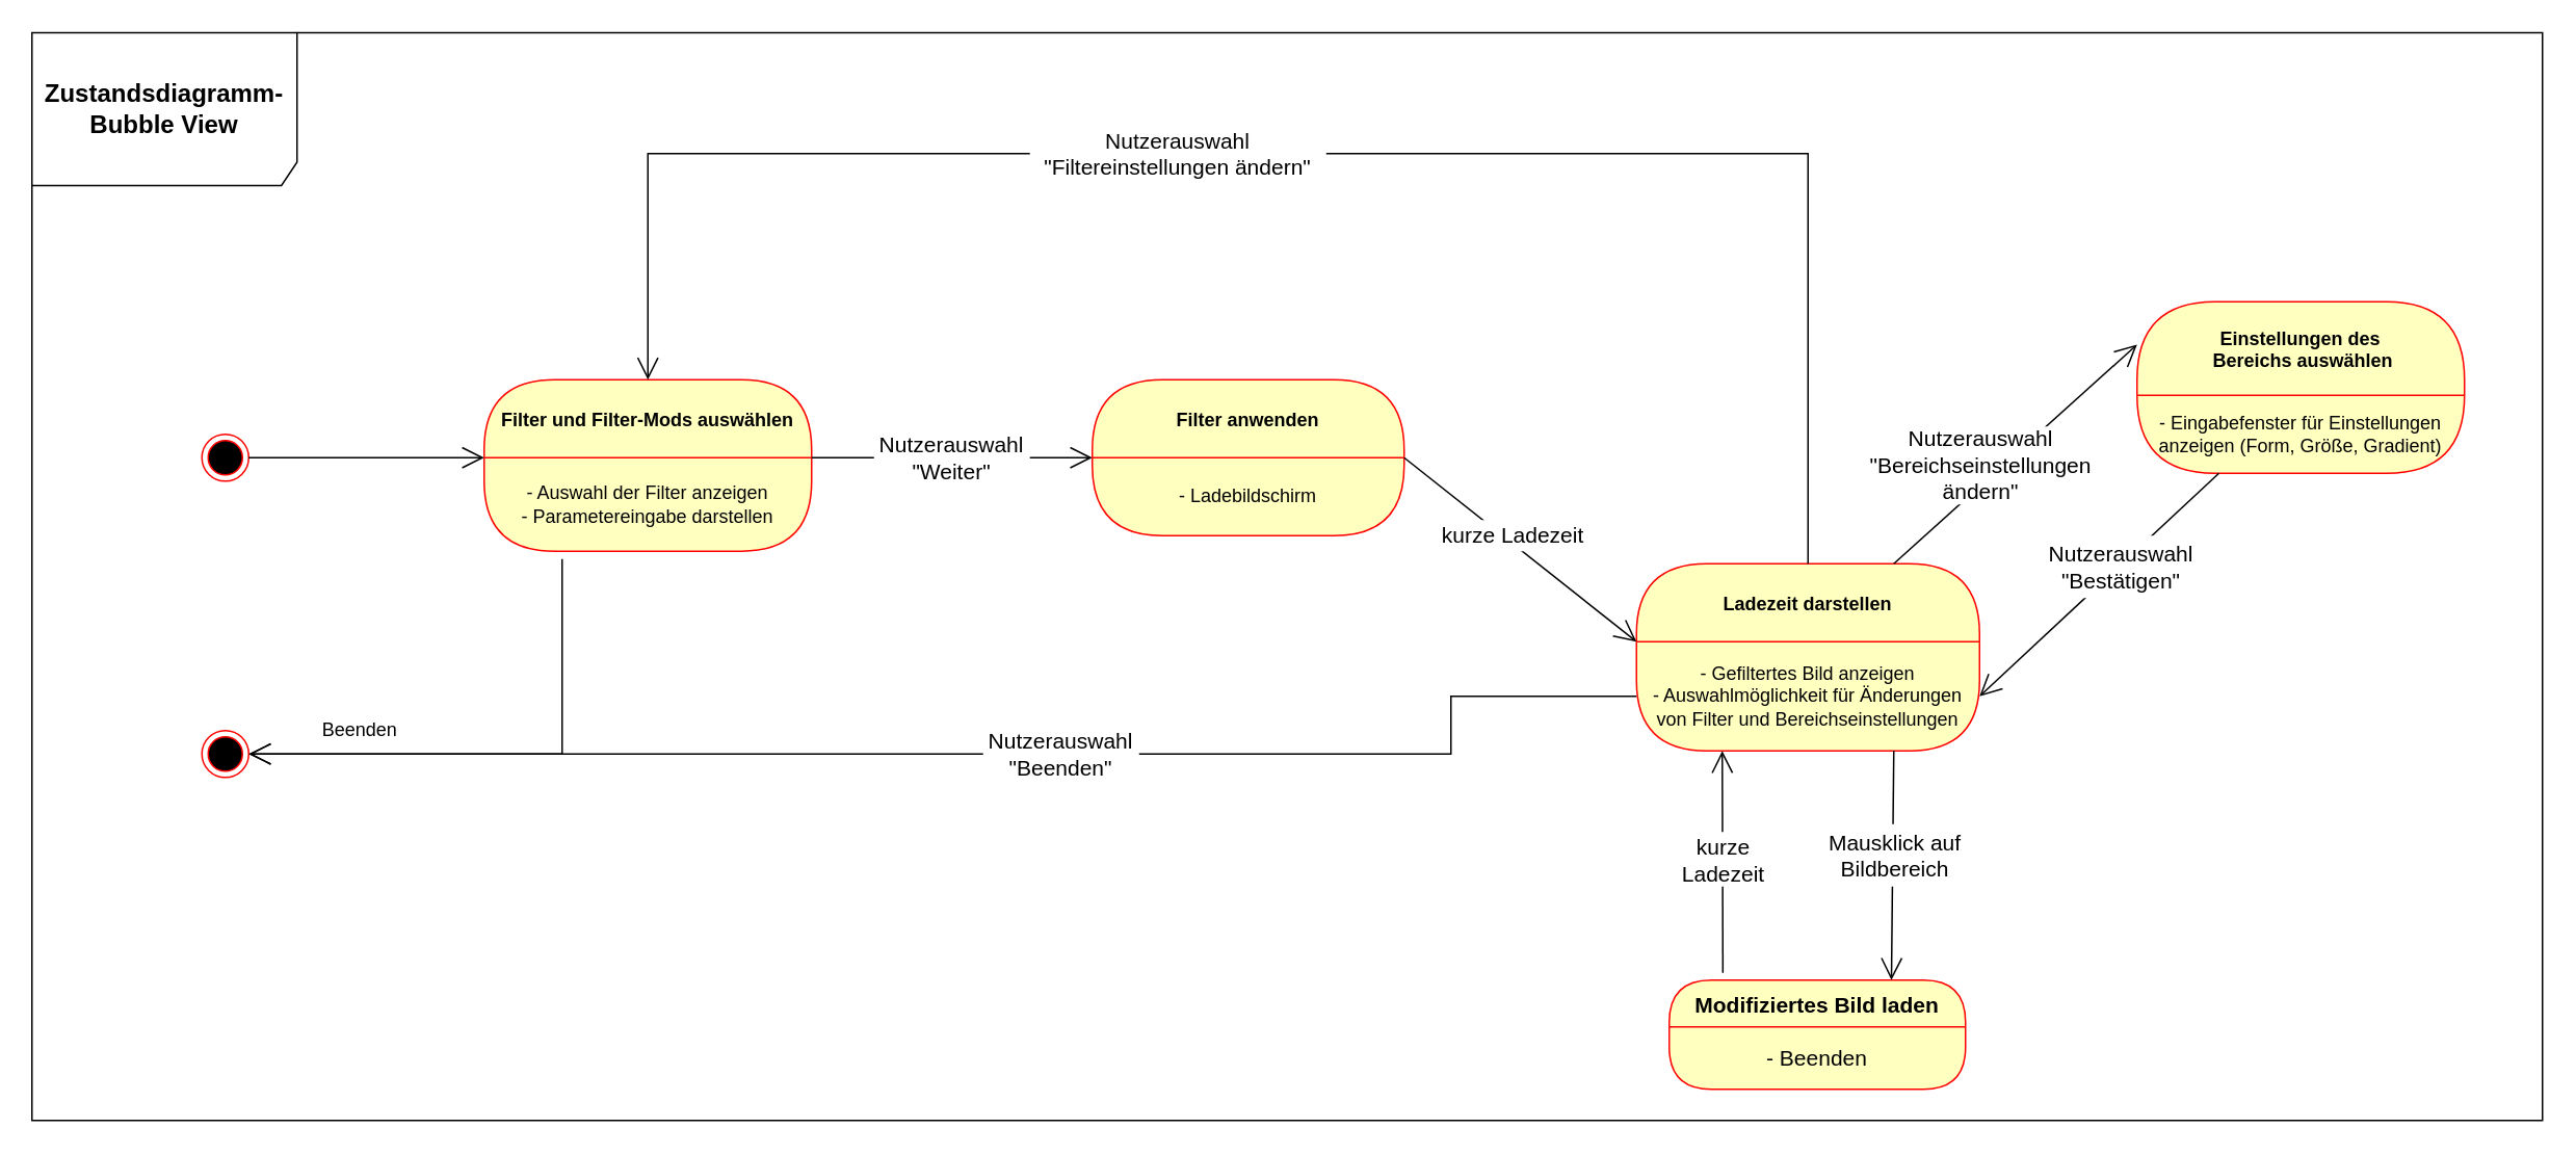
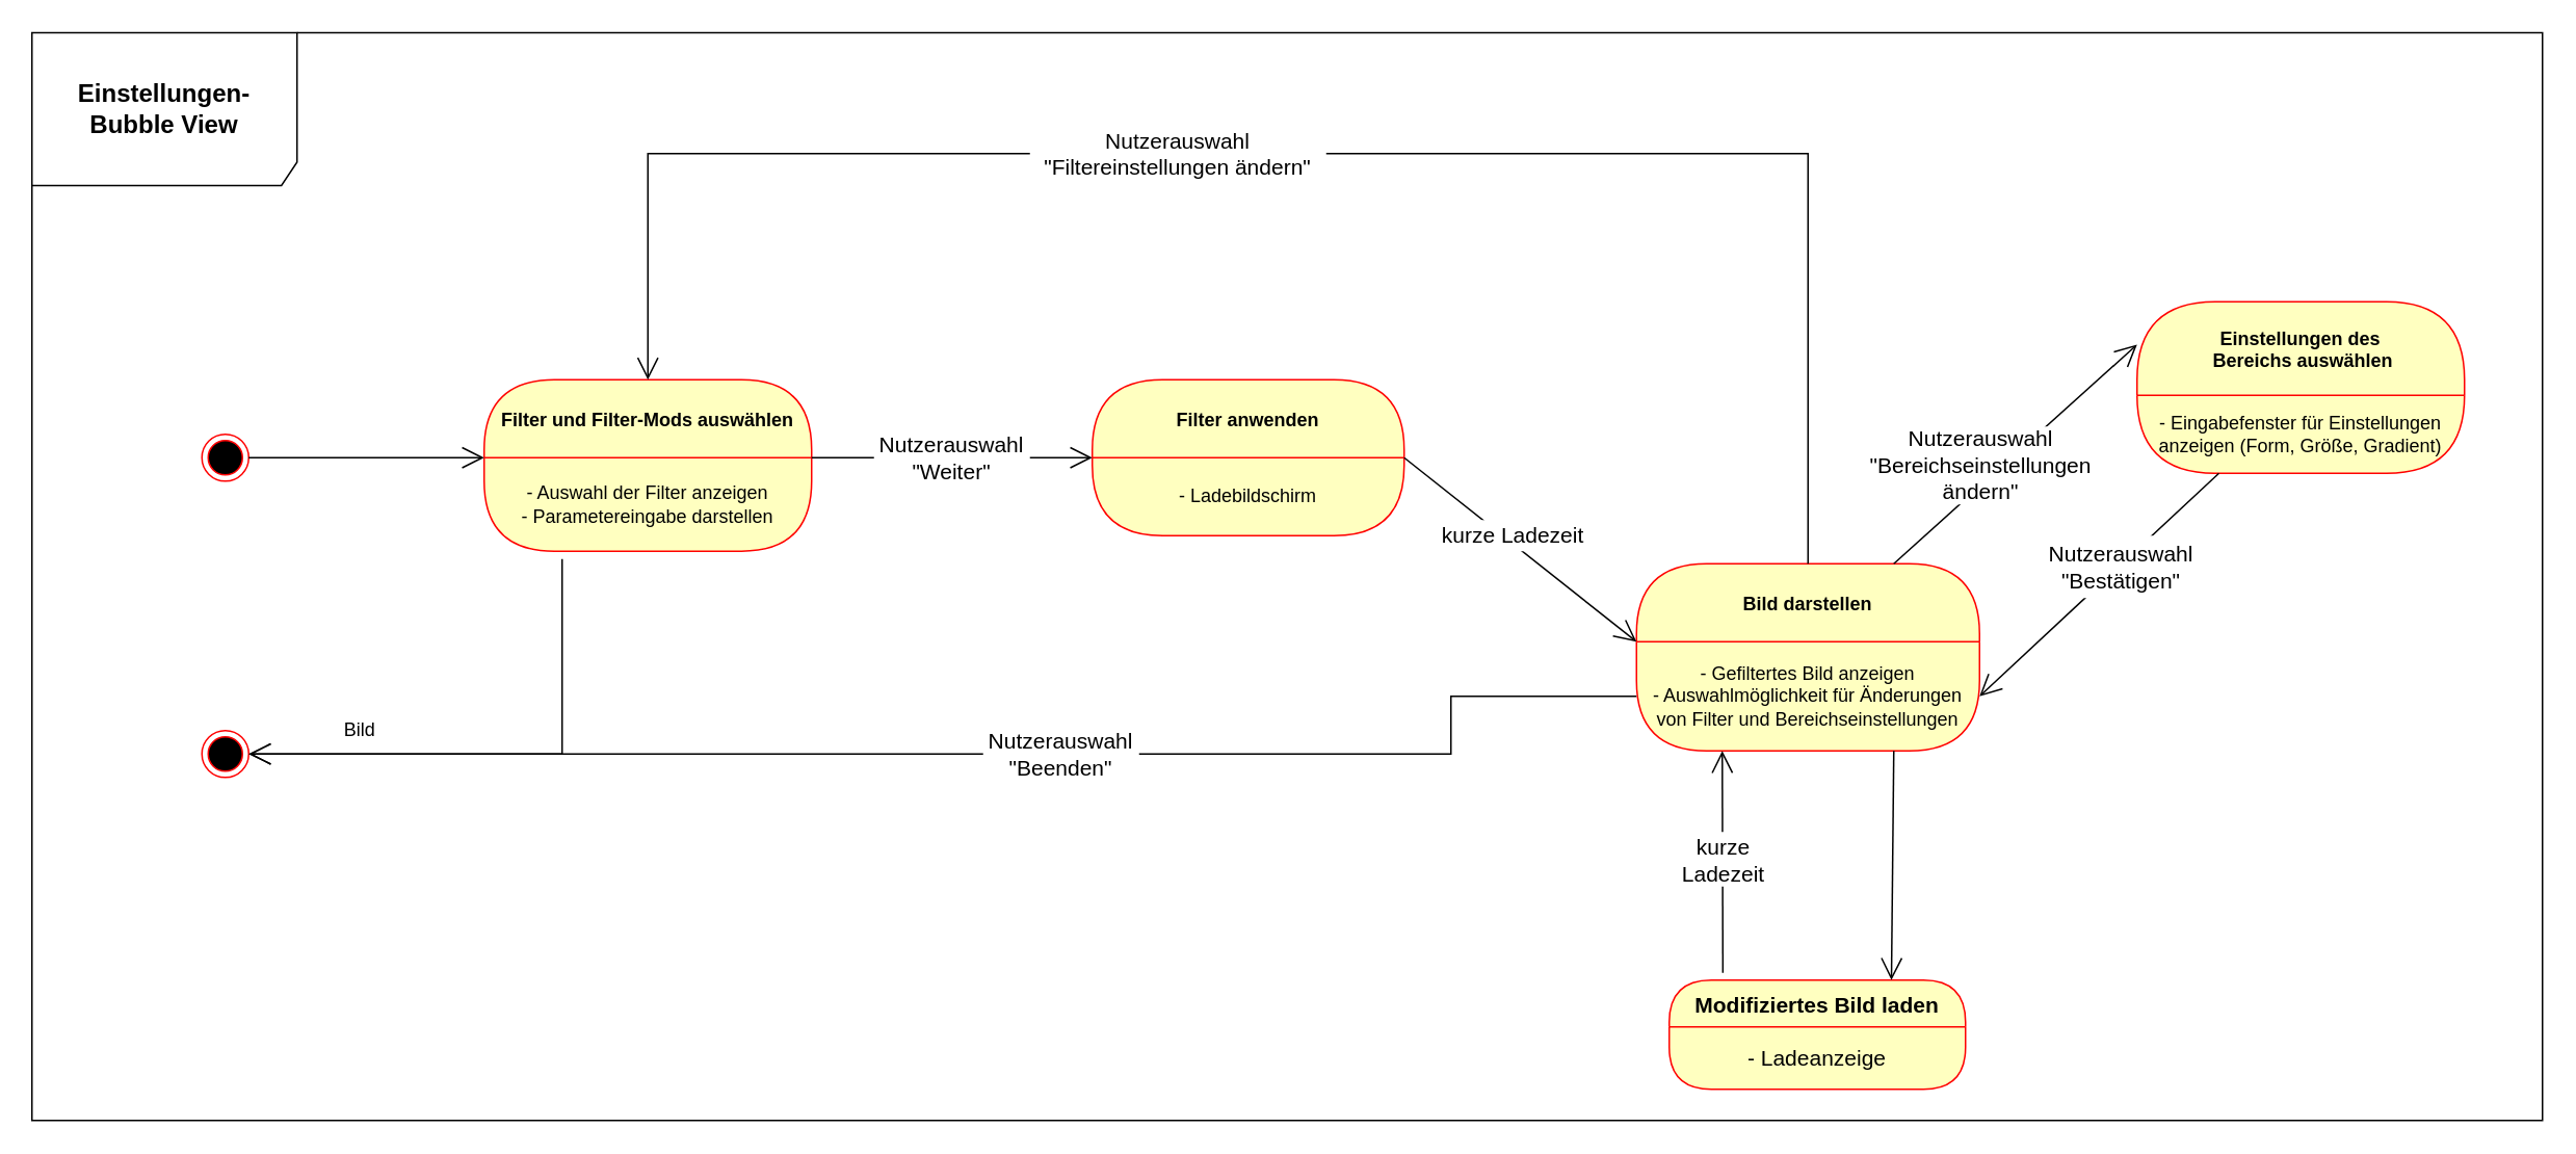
- <mxCell id="6" value="&lt;font style=&quot;font-size: 16px&quot;&gt;&lt;b&gt;Zustandsdiagramm-&lt;br&gt;Bubble View&lt;/b&gt;&lt;/font&gt;" style="shape=umlFrame;whiteSpace=wrap;html=1;width=170;height=98;" vertex="1" parent="1"><mxGeometry x="20" y="20.5" width="1610" height="697.5" as="geometry" /></mxCell>
+ <mxCell id="6" value="&lt;font style=&quot;font-size: 16px&quot;&gt;&lt;b&gt;Einstellungen-&lt;br&gt;Bubble View&lt;/b&gt;&lt;/font&gt;" style="shape=umlFrame;whiteSpace=wrap;html=1;width=170;height=98;" vertex="1" parent="1"><mxGeometry x="20" y="20.5" width="1610" height="697.5" as="geometry" /></mxCell>
- <mxCell id="12" value="Ladezeit darstellen" style="swimlane;fontStyle=1;align=center;verticalAlign=middle;childLayout=stackLayout;horizontal=1;startSize=50;horizontalStack=0;resizeParent=0;resizeLast=1;container=0;fontColor=#000000;collapsible=0;rounded=1;arcSize=30;strokeColor=#ff0000;fillColor=#ffffc0;swimlaneFillColor=#ffffc0;dropTarget=0;" vertex="1" parent="1"><mxGeometry x="1049" y="361" width="220" height="120" as="geometry" /></mxCell>
+ <mxCell id="12" value="Bild darstellen" style="swimlane;fontStyle=1;align=center;verticalAlign=middle;childLayout=stackLayout;horizontal=1;startSize=50;horizontalStack=0;resizeParent=0;resizeLast=1;container=0;fontColor=#000000;collapsible=0;rounded=1;arcSize=30;strokeColor=#ff0000;fillColor=#ffffc0;swimlaneFillColor=#ffffc0;dropTarget=0;" vertex="1" parent="1"><mxGeometry x="1049" y="361" width="220" height="120" as="geometry" /></mxCell>
- <mxCell id="11" value="Beenden" style="text;html=1;align=center;verticalAlign=middle;resizable=0;points=[];autosize=1;strokeColor=none;fillColor=none;" vertex="1" parent="1"><mxGeometry x="200" y="458" width="60" height="20" as="geometry" /></mxCell>
+ <mxCell id="11" value="Bild" style="text;html=1;align=center;verticalAlign=middle;resizable=0;points=[];autosize=1;strokeColor=none;fillColor=none;" vertex="1" parent="1"><mxGeometry x="200" y="458" width="60" height="20" as="geometry" /></mxCell>
- <mxCell id="29" value="Mausklick auf Bildbereich" style="whiteSpace=wrap;html=1;fontSize=14;strokeColor=none;" vertex="1" parent="1"><mxGeometry x="1170" y="528" width="90" height="40" as="geometry" /></mxCell>
- <mxCell id="27" value="- Beenden" style="text;html=1;strokeColor=none;fillColor=none;align=center;verticalAlign=middle;spacingLeft=4;spacingRight=4;whiteSpace=wrap;overflow=hidden;rotatable=0;fontColor=#000000;fontSize=14;" vertex="1" parent="26"><mxGeometry y="30" width="190" height="40" as="geometry" /></mxCell>
+ <mxCell id="27" value="- Ladeanzeige" style="text;html=1;strokeColor=none;fillColor=none;align=center;verticalAlign=middle;spacingLeft=4;spacingRight=4;whiteSpace=wrap;overflow=hidden;rotatable=0;fontColor=#000000;fontSize=14;" vertex="1" parent="26"><mxGeometry y="30" width="190" height="40" as="geometry" /></mxCell>
